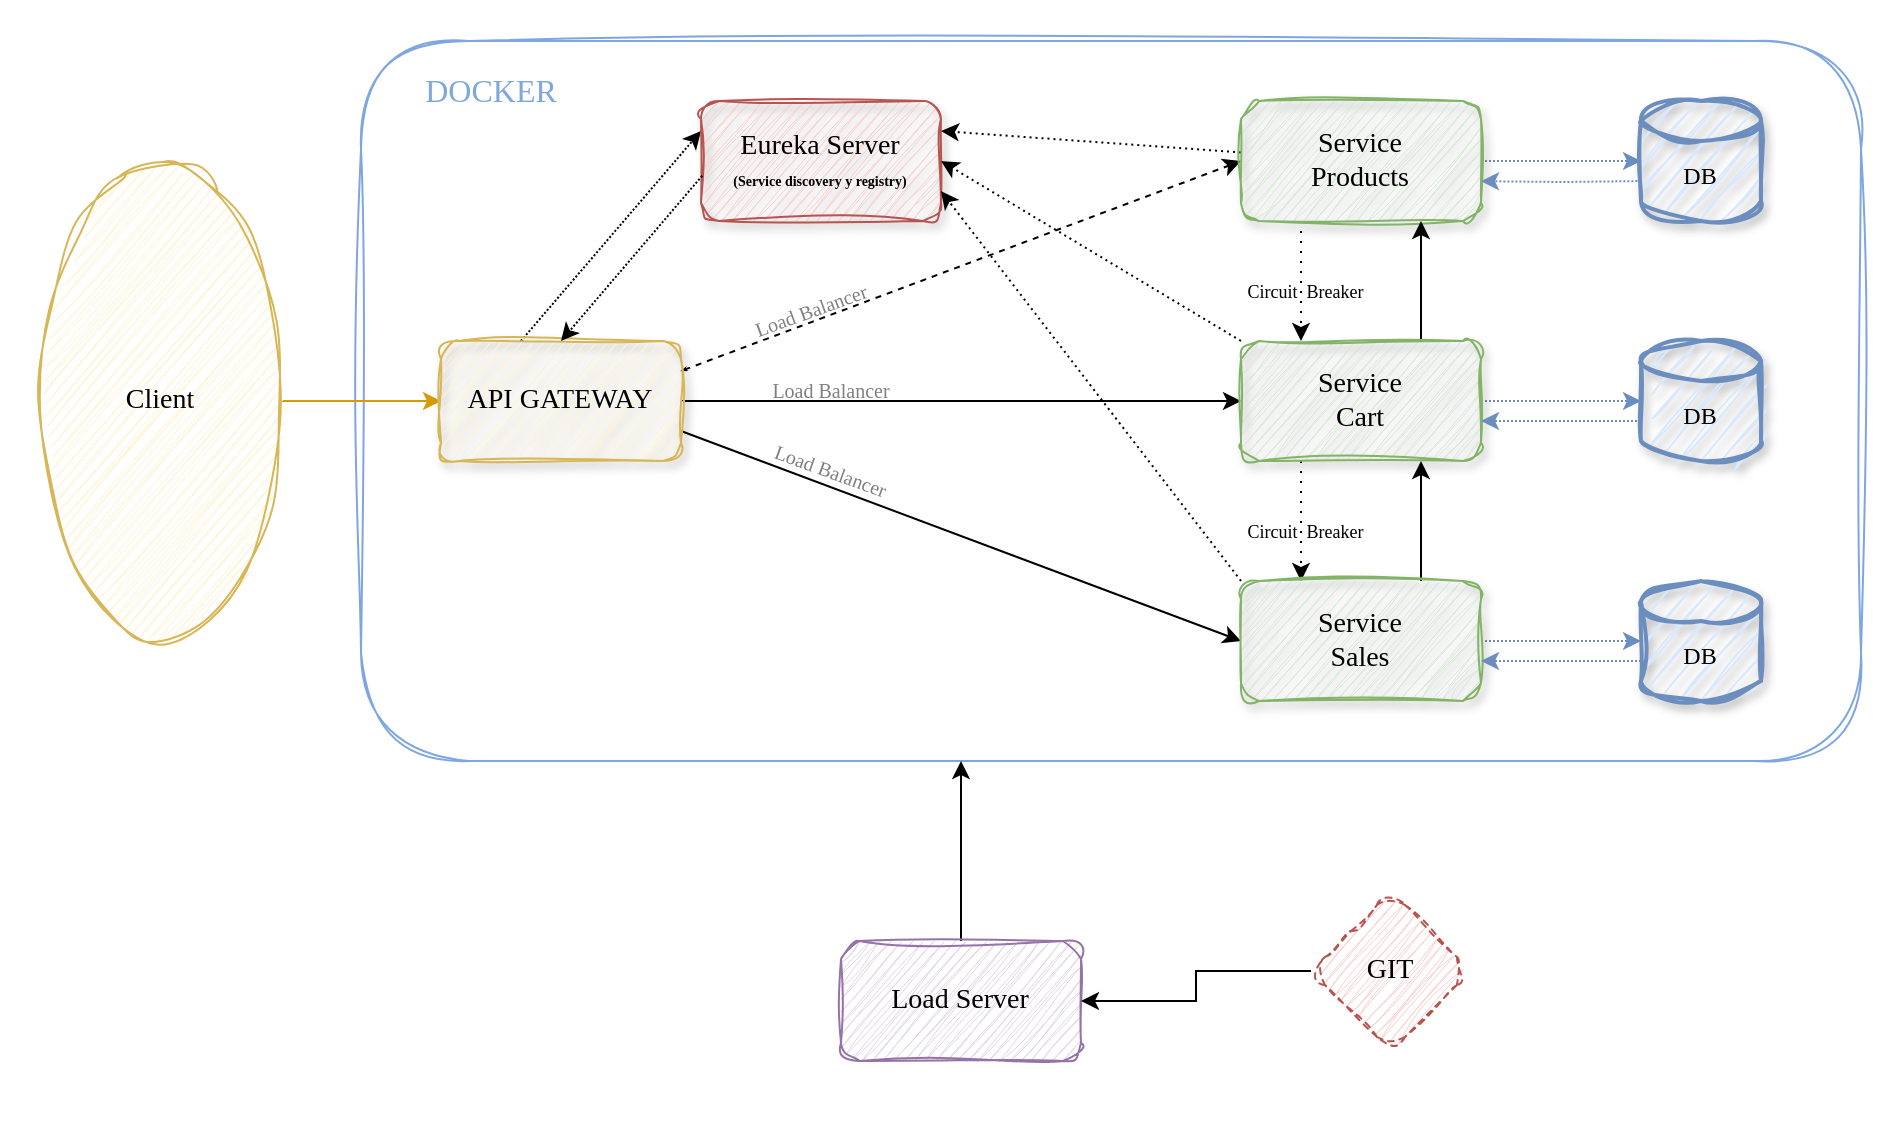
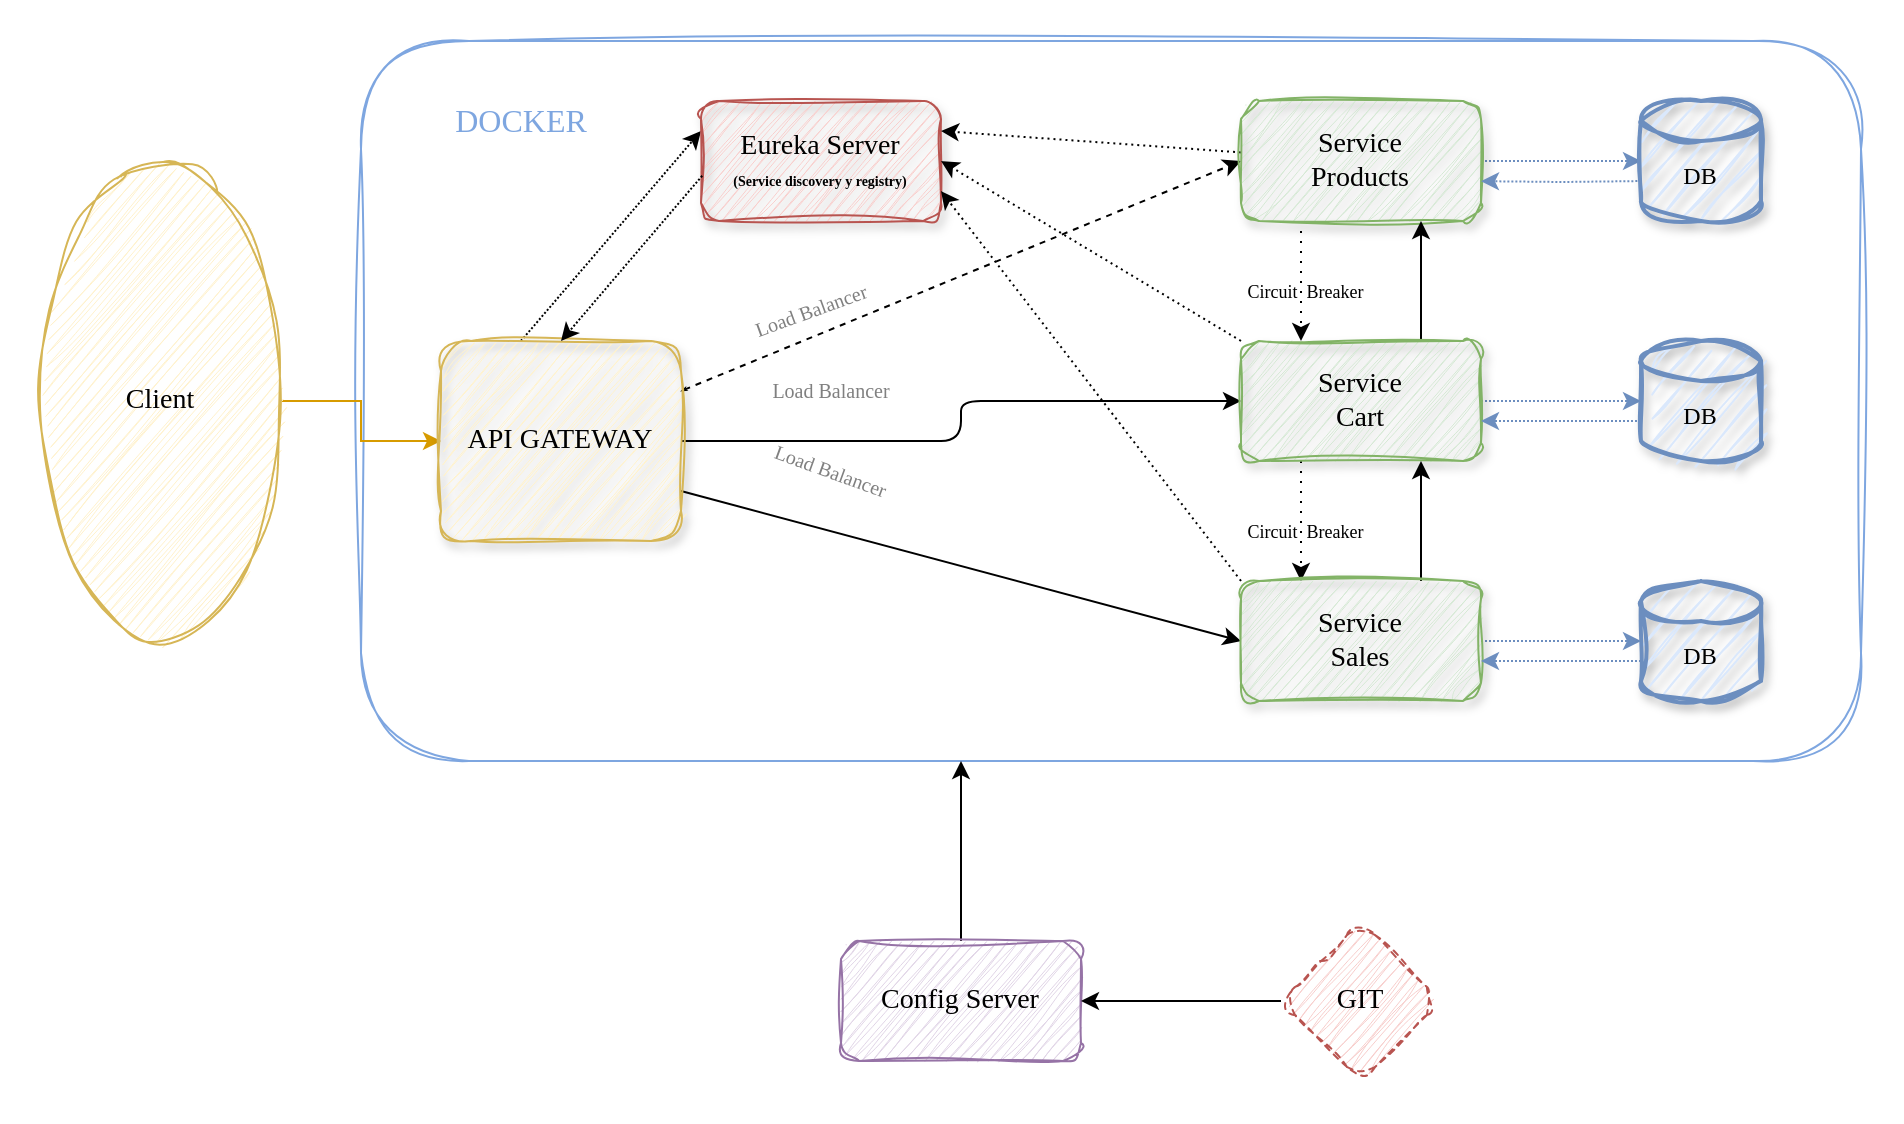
- <mxCell id="32" value="&lt;font color=&quot;#7ea6e0&quot; style=&quot;font-size: 16px;&quot; face=&quot;Verdana&quot;&gt;DOCKER&lt;/font&gt;" style="text;html=1;align=center;verticalAlign=middle;resizable=0;points=[];autosize=1;strokeColor=none;fillColor=none;fontSize=12;fontFamily=Helvetica;fontColor=default;" parent="1" vertex="1"><mxGeometry x="200" y="30" width="90" height="30" as="geometry" /></mxCell>
+ <mxCell id="32" value="&lt;font color=&quot;#7ea6e0&quot; style=&quot;font-size: 16px;&quot; face=&quot;Verdana&quot;&gt;DOCKER&lt;/font&gt;" style="text;html=1;align=center;verticalAlign=middle;resizable=0;points=[];autosize=1;strokeColor=none;fillColor=none;fontSize=12;fontFamily=Helvetica;fontColor=default;" parent="1" vertex="1"><mxGeometry x="215" y="45" width="90" height="30" as="geometry" /></mxCell>
- <mxCell id="9" value="&lt;font face=&quot;Verdana&quot; style=&quot;font-size: 14px;&quot;&gt;API GATEWAY&lt;/font&gt;" style="rounded=1;whiteSpace=wrap;html=1;fillColor=#fff2cc;strokeColor=#d6b656;shadow=1;sketch=1;curveFitting=1;jiggle=2;fillOpacity=100;" parent="1" vertex="1"><mxGeometry x="220" y="170" width="120" height="60" as="geometry" /></mxCell>
+ <mxCell id="9" value="&lt;font face=&quot;Verdana&quot; style=&quot;font-size: 14px;&quot;&gt;API GATEWAY&lt;/font&gt;" style="rounded=1;whiteSpace=wrap;html=1;fillColor=#fff2cc;strokeColor=#d6b656;shadow=1;sketch=1;curveFitting=1;jiggle=2;fillOpacity=100;" parent="1" vertex="1"><mxGeometry x="220" y="170" width="120" height="100" as="geometry" /></mxCell>
- <mxCell id="31" value="&lt;font face=&quot;Verdana&quot; style=&quot;font-size: 14px;&quot;&gt;GIT&lt;/font&gt;" style="rhombus;whiteSpace=wrap;html=1;rounded=1;shadow=0;glass=0;strokeColor=#b85450;align=center;verticalAlign=middle;fontFamily=Helvetica;fontSize=12;startSize=0;fillColor=#f8cecc;dashed=1;sketch=1;curveFitting=1;jiggle=2;fillOpacity=100;" parent="1" vertex="1"><mxGeometry x="655" y="445" width="80" height="80" as="geometry" /></mxCell>
+ <mxCell id="31" value="&lt;font face=&quot;Verdana&quot; style=&quot;font-size: 14px;&quot;&gt;GIT&lt;/font&gt;" style="rhombus;whiteSpace=wrap;html=1;rounded=1;shadow=0;glass=0;strokeColor=#b85450;align=center;verticalAlign=middle;fontFamily=Helvetica;fontSize=12;startSize=0;fillColor=#f8cecc;dashed=1;sketch=1;curveFitting=1;jiggle=2;fillOpacity=100;" parent="1" vertex="1"><mxGeometry x="640" y="460" width="80" height="80" as="geometry" /></mxCell>
- <mxCell id="29" value="&lt;font face=&quot;Verdana&quot; style=&quot;font-size: 14px;&quot;&gt;Load Server&lt;/font&gt;" style="rounded=1;whiteSpace=wrap;html=1;shadow=0;glass=0;strokeColor=#9673a6;align=center;verticalAlign=middle;fontFamily=Helvetica;fontSize=12;startSize=0;fillColor=#e1d5e7;sketch=1;curveFitting=1;jiggle=2;fillOpacity=100;" parent="1" vertex="1"><mxGeometry x="420" y="470" width="120" height="60" as="geometry" /></mxCell>
+ <mxCell id="29" value="&lt;font face=&quot;Verdana&quot; style=&quot;font-size: 14px;&quot;&gt;Config Server&lt;/font&gt;" style="rounded=1;whiteSpace=wrap;html=1;shadow=0;glass=0;strokeColor=#9673a6;align=center;verticalAlign=middle;fontFamily=Helvetica;fontSize=12;startSize=0;fillColor=#e1d5e7;sketch=1;curveFitting=1;jiggle=2;fillOpacity=100;" parent="1" vertex="1"><mxGeometry x="420" y="470" width="120" height="60" as="geometry" /></mxCell>
